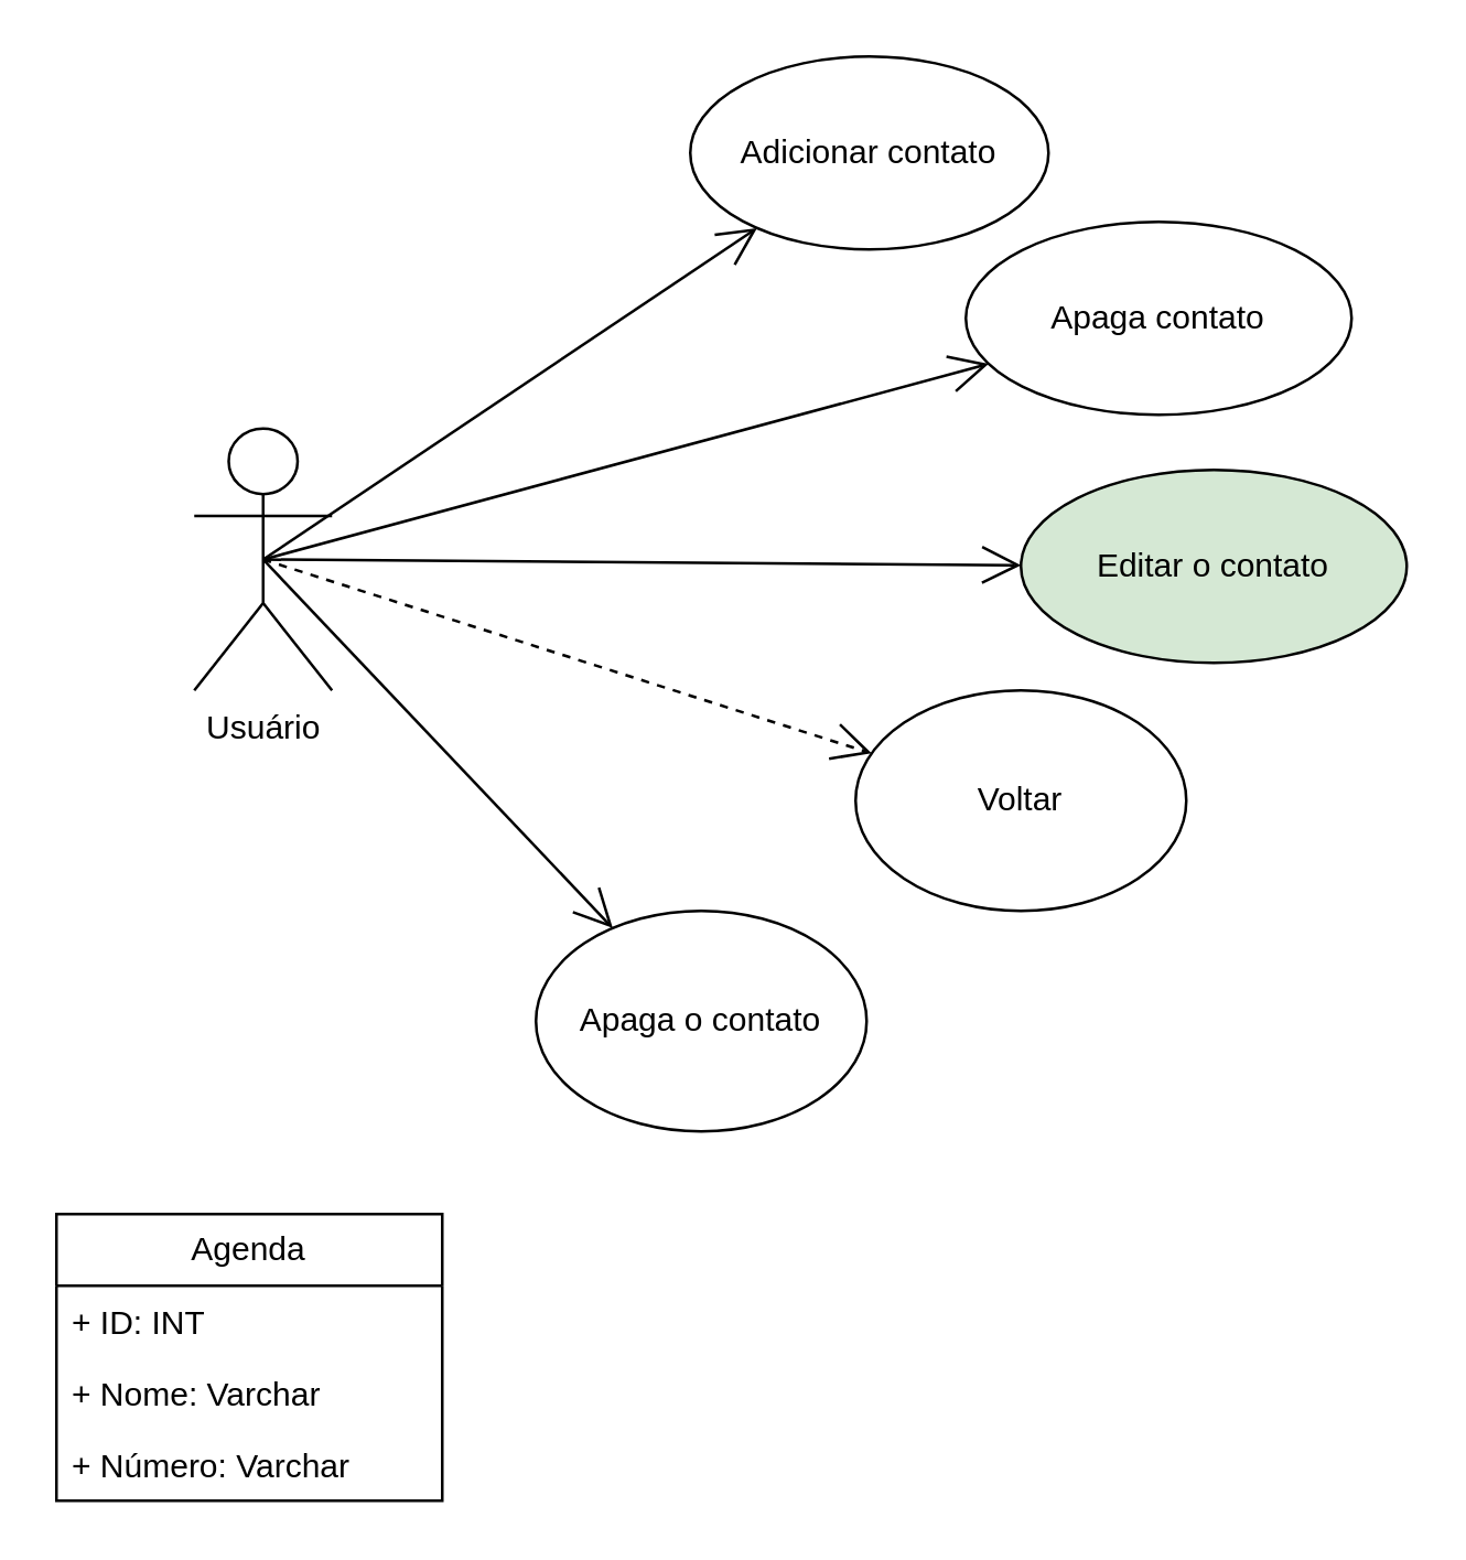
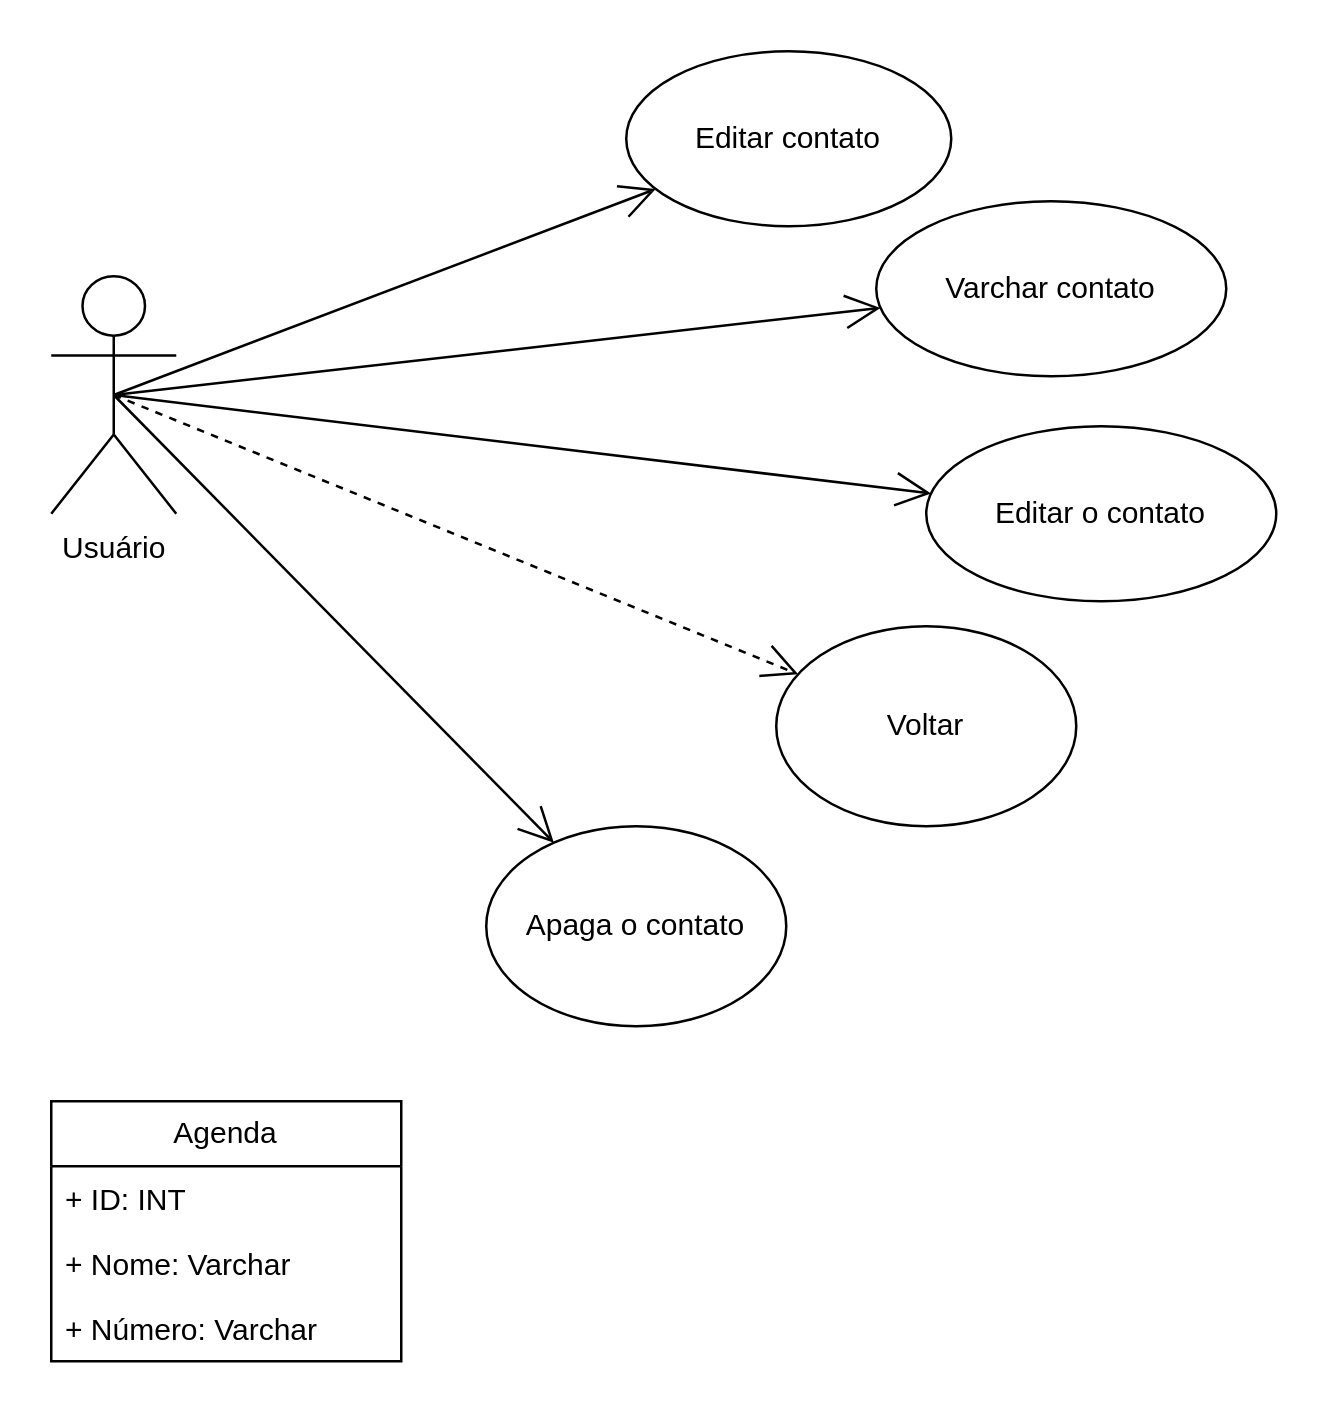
- <mxCell id="2" value="Adicionar contato" style="ellipse;whiteSpace=wrap;html=1;" parent="1" vertex="1"><mxGeometry x="250" y="20" width="130" height="70" as="geometry" /></mxCell>
+ <mxCell id="2" value="Editar contato" style="ellipse;whiteSpace=wrap;html=1;" parent="1" vertex="1"><mxGeometry x="250" y="20" width="130" height="70" as="geometry" /></mxCell>
- <mxCell id="4" value="Apaga contato" style="ellipse;whiteSpace=wrap;html=1;" parent="1" vertex="1"><mxGeometry x="350" y="80" width="140" height="70" as="geometry" /></mxCell>
+ <mxCell id="4" value="Varchar contato" style="ellipse;whiteSpace=wrap;html=1;" parent="1" vertex="1"><mxGeometry x="350" y="80" width="140" height="70" as="geometry" /></mxCell>
- <mxCell id="16" value="Usuário" style="shape=umlActor;verticalLabelPosition=bottom;verticalAlign=top;html=1;" vertex="1" parent="1"><mxGeometry x="70" y="155" width="50" height="95" as="geometry" /></mxCell>
+ <mxCell id="16" value="Usuário" style="shape=umlActor;verticalLabelPosition=bottom;verticalAlign=top;html=1;" vertex="1" parent="1"><mxGeometry x="20" y="110" width="50" height="95" as="geometry" /></mxCell>
- <mxCell id="5" value="Editar o contato" style="ellipse;whiteSpace=wrap;html=1;fillColor=#d5e8d4;" parent="1" vertex="1"><mxGeometry x="370" y="170" width="140" height="70" as="geometry" /></mxCell>
+ <mxCell id="5" value="Editar o contato" style="ellipse;whiteSpace=wrap;html=1;" parent="1" vertex="1"><mxGeometry x="370" y="170" width="140" height="70" as="geometry" /></mxCell>
